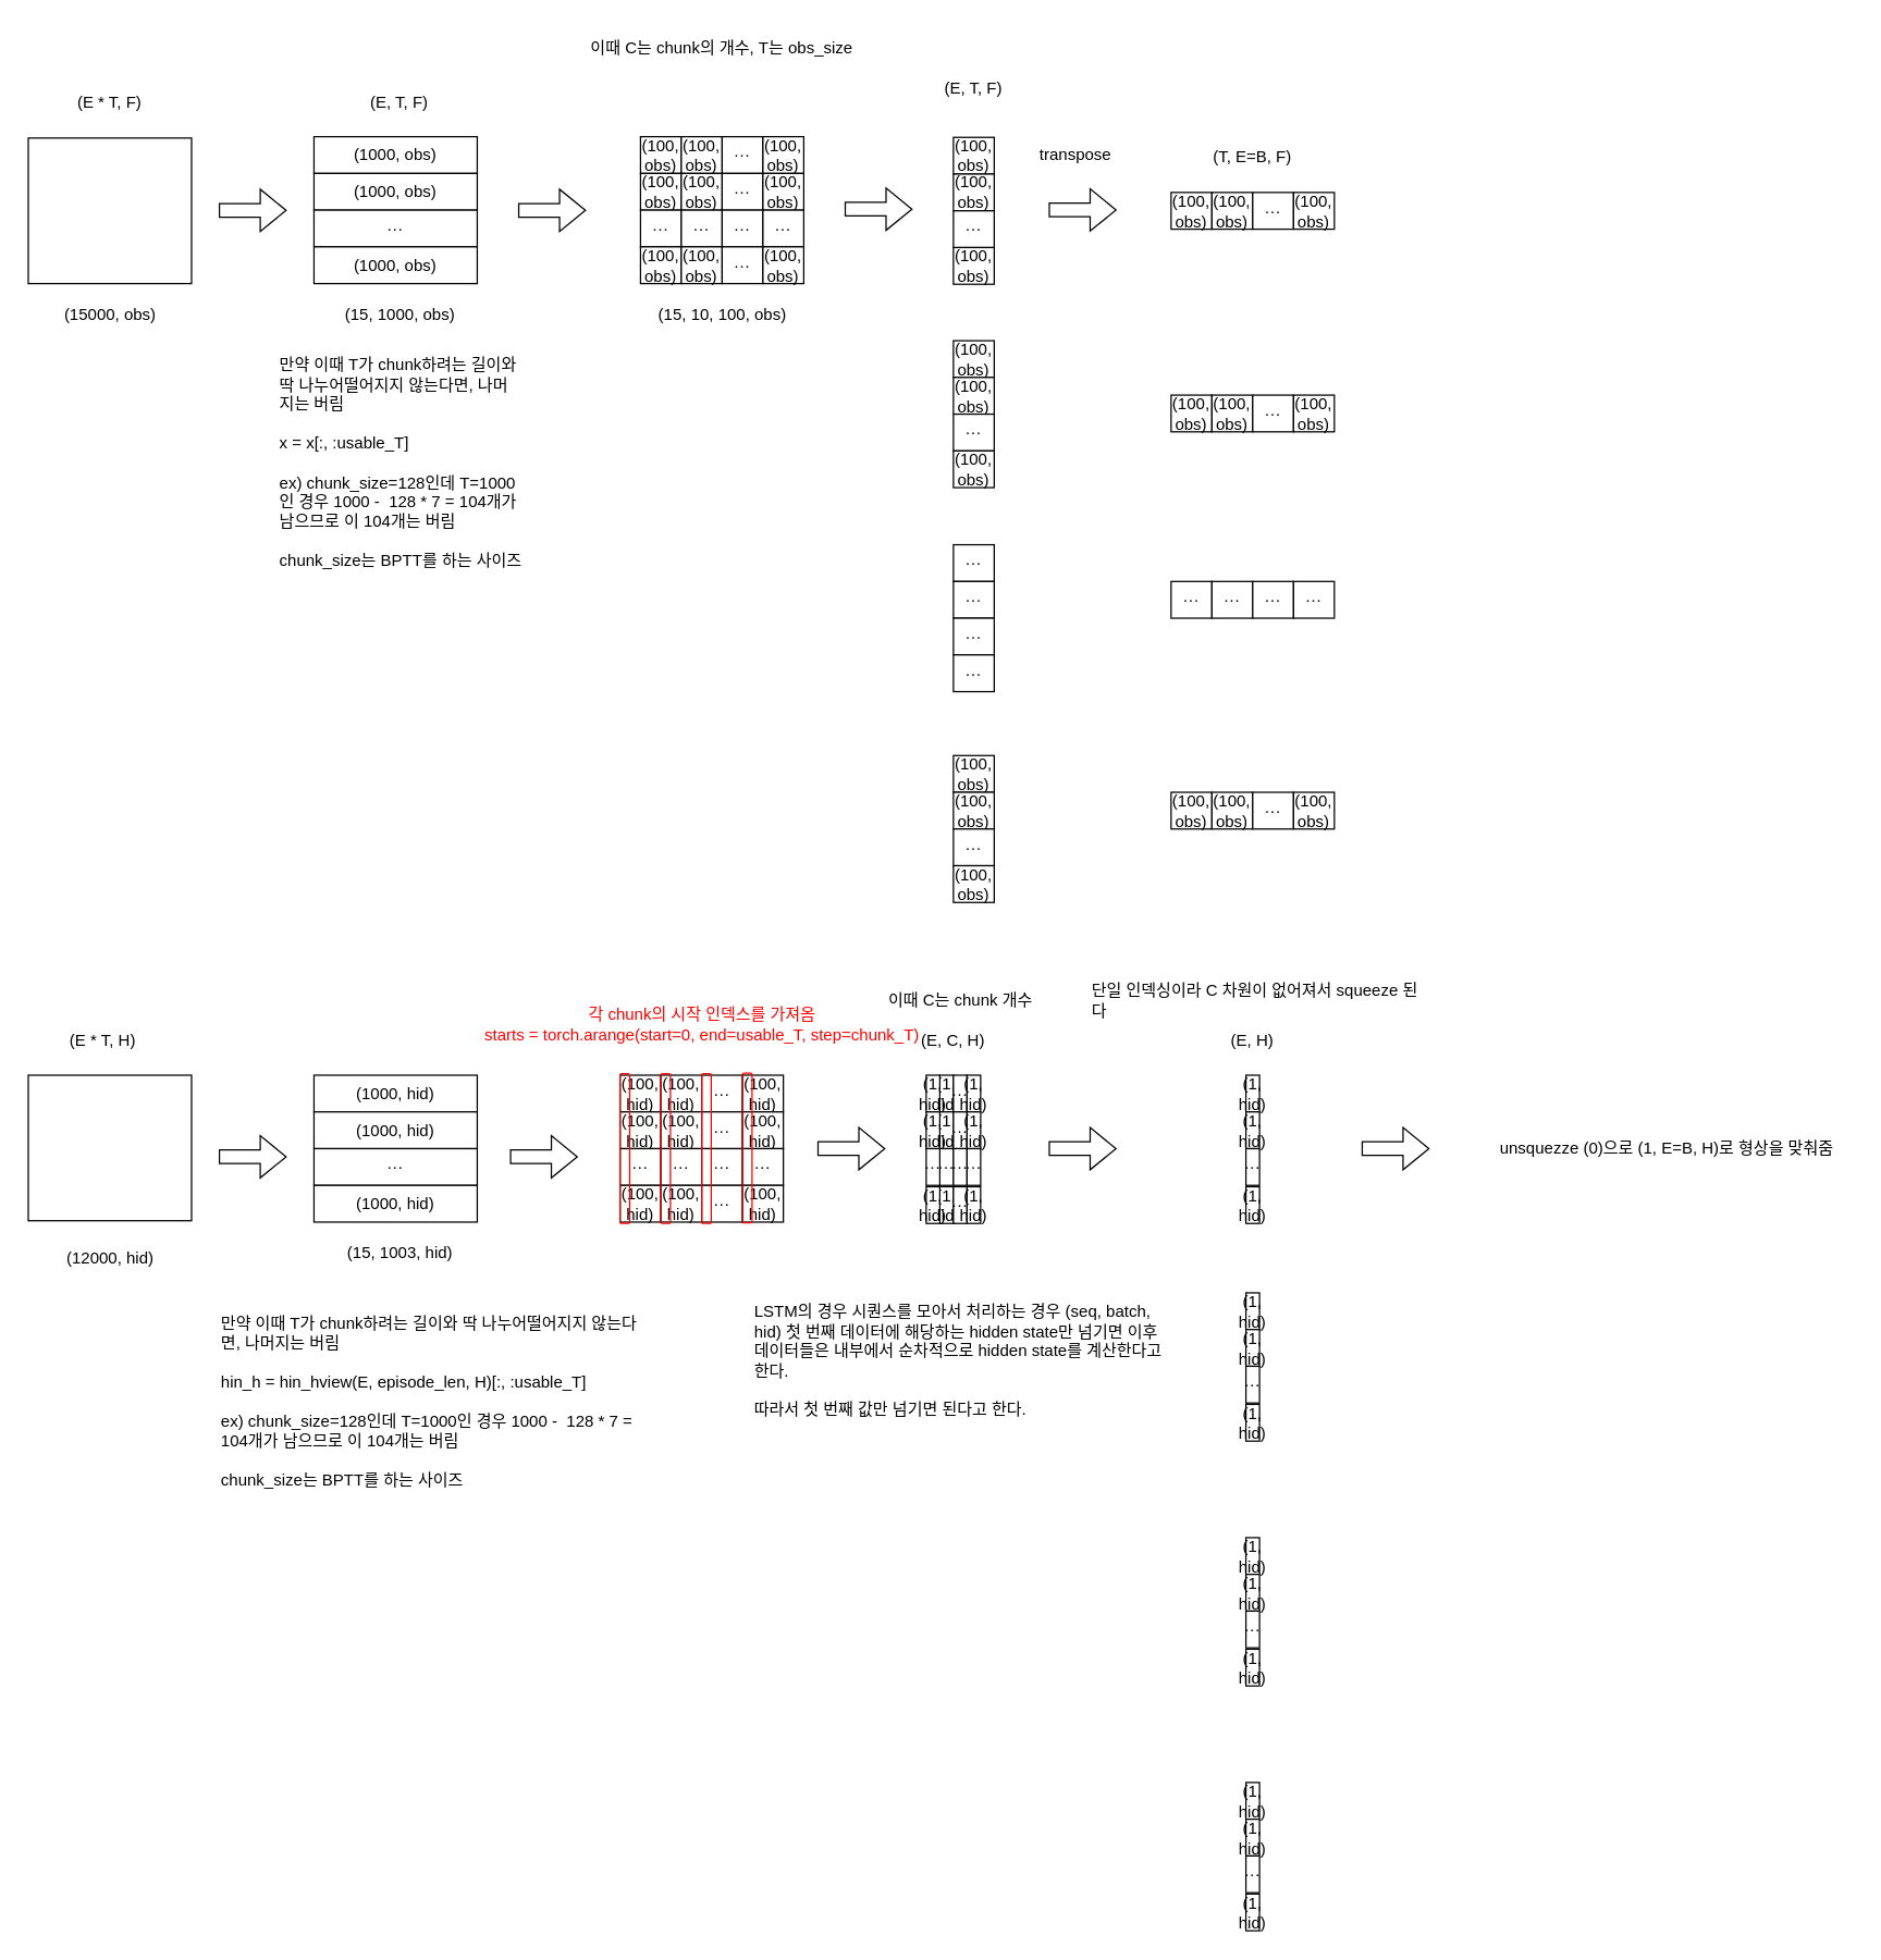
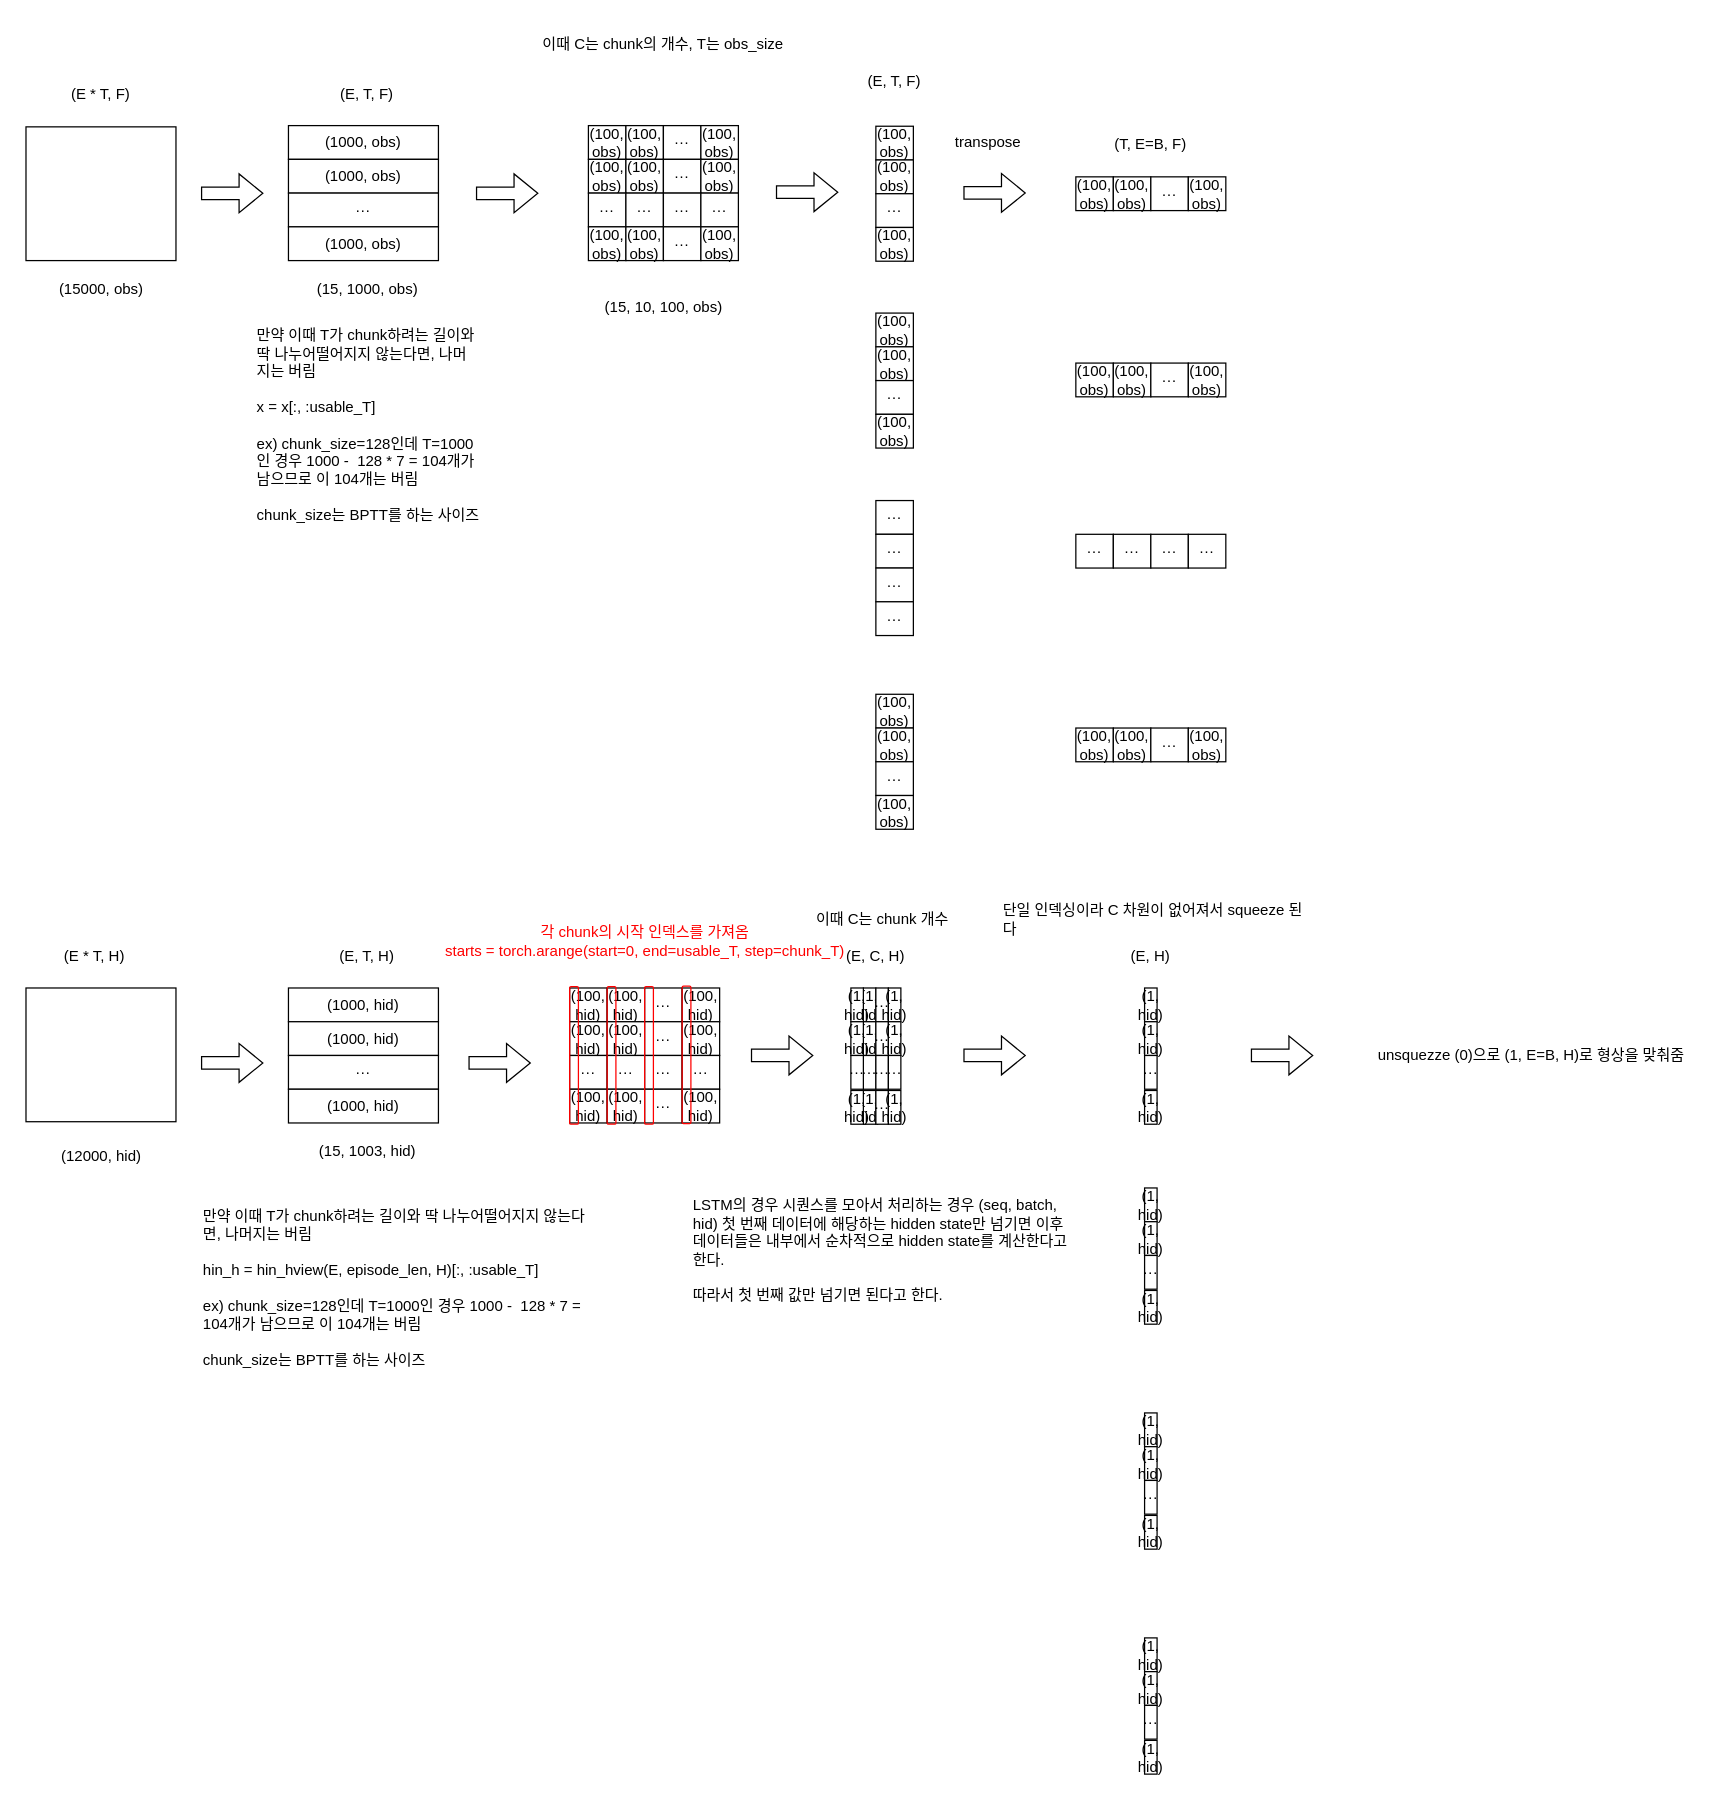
- <mxCell id="30" value="(15, 10, 100, obs)" style="text;html=1;align=center;verticalAlign=middle;resizable=0;points=[];autosize=1;strokeColor=none;fillColor=none;" parent="1" vertex="1"><mxGeometry x="470" y="216" width="120" height="30" as="geometry" /></mxCell>
+ <mxCell id="30" value="(15, 10, 100, obs)" style="text;html=1;align=center;verticalAlign=middle;resizable=0;points=[];autosize=1;strokeColor=none;fillColor=none;" parent="1" vertex="1"><mxGeometry x="470" y="231" width="120" height="30" as="geometry" /></mxCell>
+ <mxCell id="78" value="(E, T, H)" style="text;strokeColor=none;align=center;fillColor=none;html=1;verticalAlign=middle;whiteSpace=wrap;rounded=0;" parent="1" vertex="1"><mxGeometry x="263" y="750" width="60" height="30" as="geometry" /></mxCell>
